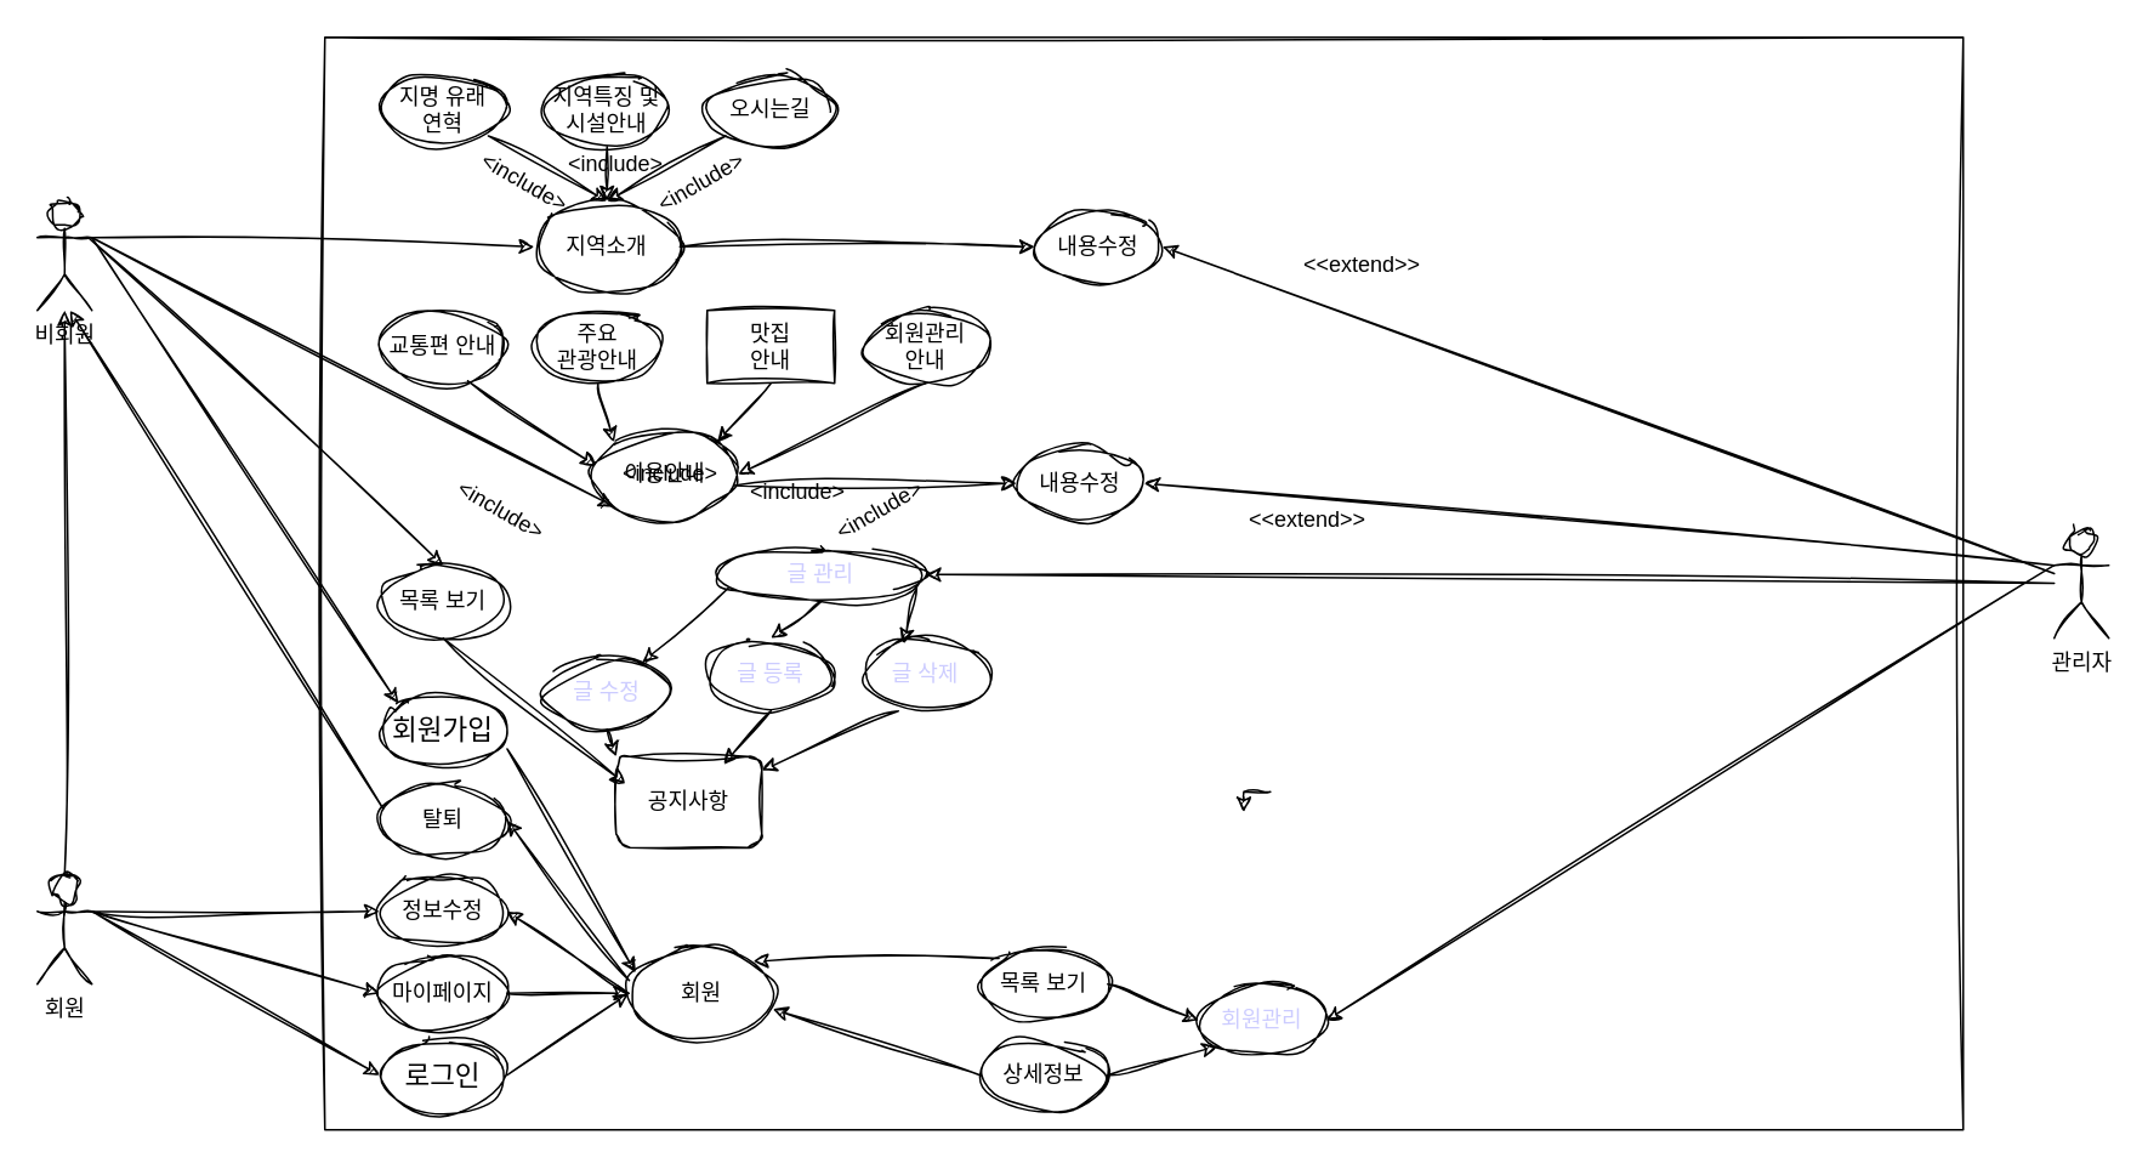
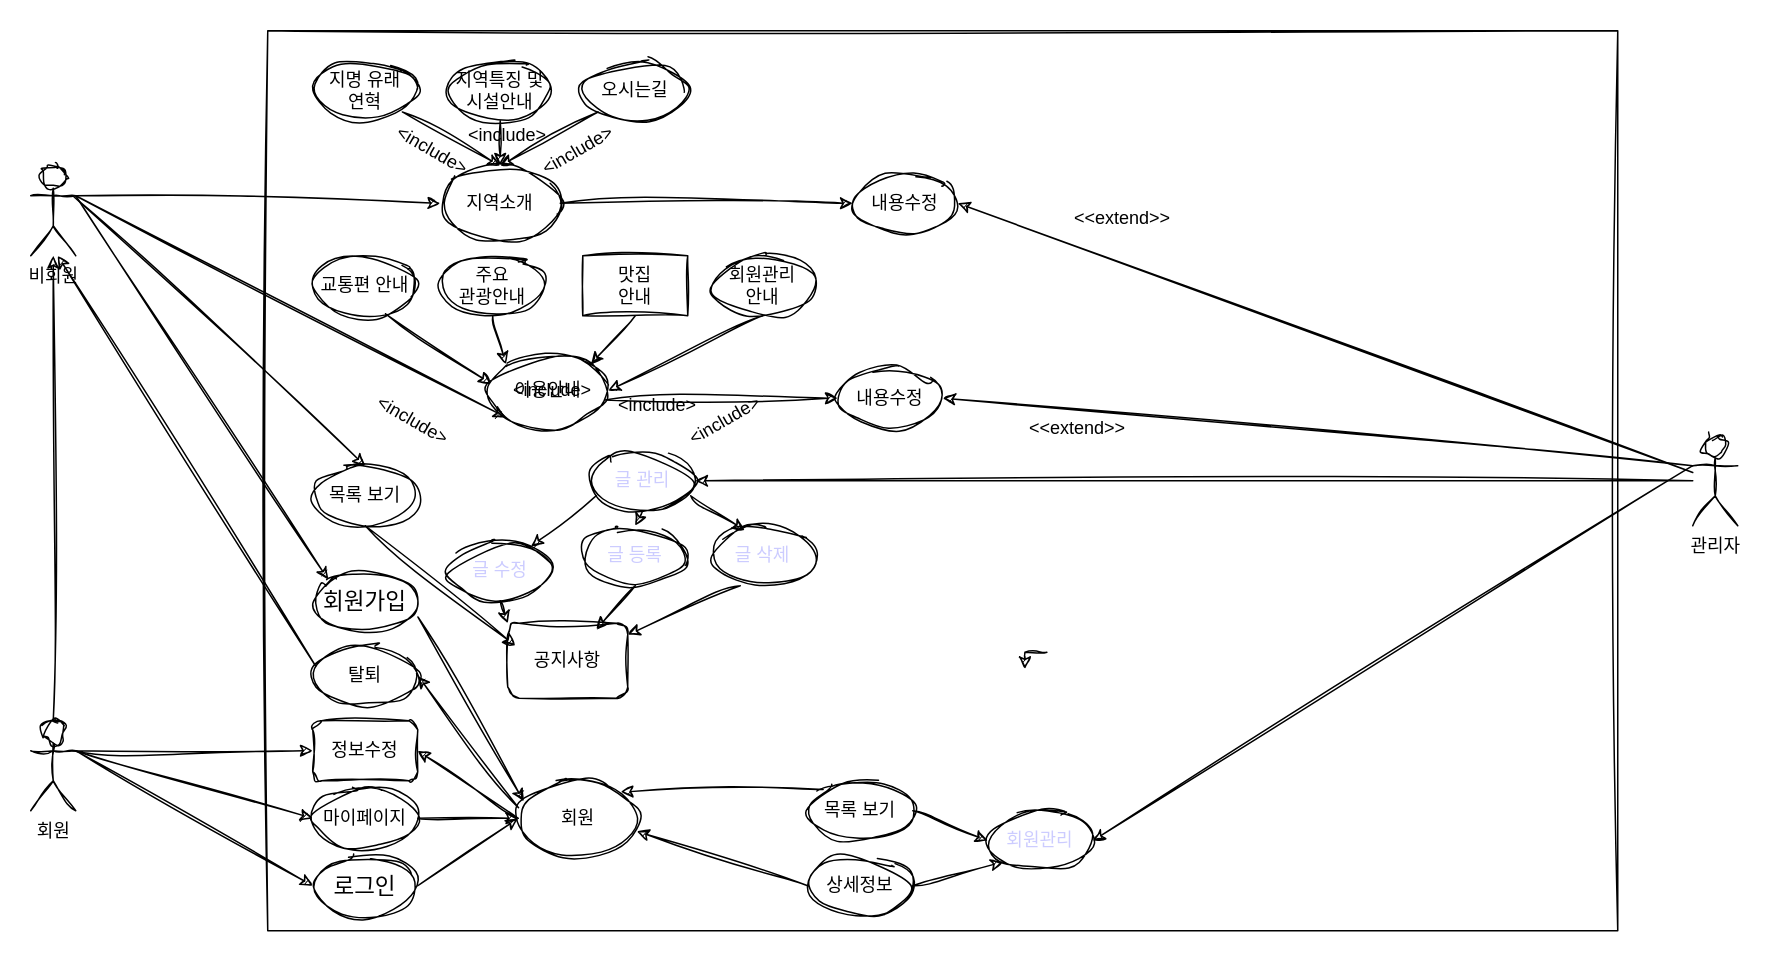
- <mxCell id="55" value="&lt;font color=&quot;#ccccff&quot;&gt;글 관리&lt;/font&gt;" style="ellipse;whiteSpace=wrap;html=1;labelBackgroundColor=none;rounded=0;sketch=1;curveFitting=1;jiggle=2;fontColor=#373763;" vertex="1" parent="1"><mxGeometry x="393" y="300" width="115" height="30" as="geometry" /></mxCell>
+ <mxCell id="55" value="&lt;font color=&quot;#ccccff&quot;&gt;글 관리&lt;/font&gt;" style="ellipse;whiteSpace=wrap;html=1;labelBackgroundColor=none;rounded=0;sketch=1;curveFitting=1;jiggle=2;fontColor=#373763;" vertex="1" parent="1"><mxGeometry x="393" y="300" width="70" height="40" as="geometry" /></mxCell>
- <mxCell id="67" value="정보수정" style="ellipse;whiteSpace=wrap;html=1;labelBackgroundColor=none;rounded=0;sketch=1;curveFitting=1;jiggle=2;" vertex="1" parent="1"><mxGeometry x="208" y="480" width="70" height="40" as="geometry" /></mxCell>
+ <mxCell id="67" value="정보수정" style="whiteSpace=wrap;html=1;labelBackgroundColor=none;sketch=1;curveFitting=1;jiggle=2;rounded=1;" vertex="1" parent="1"><mxGeometry x="208" y="480" width="70" height="40" as="geometry" /></mxCell>
